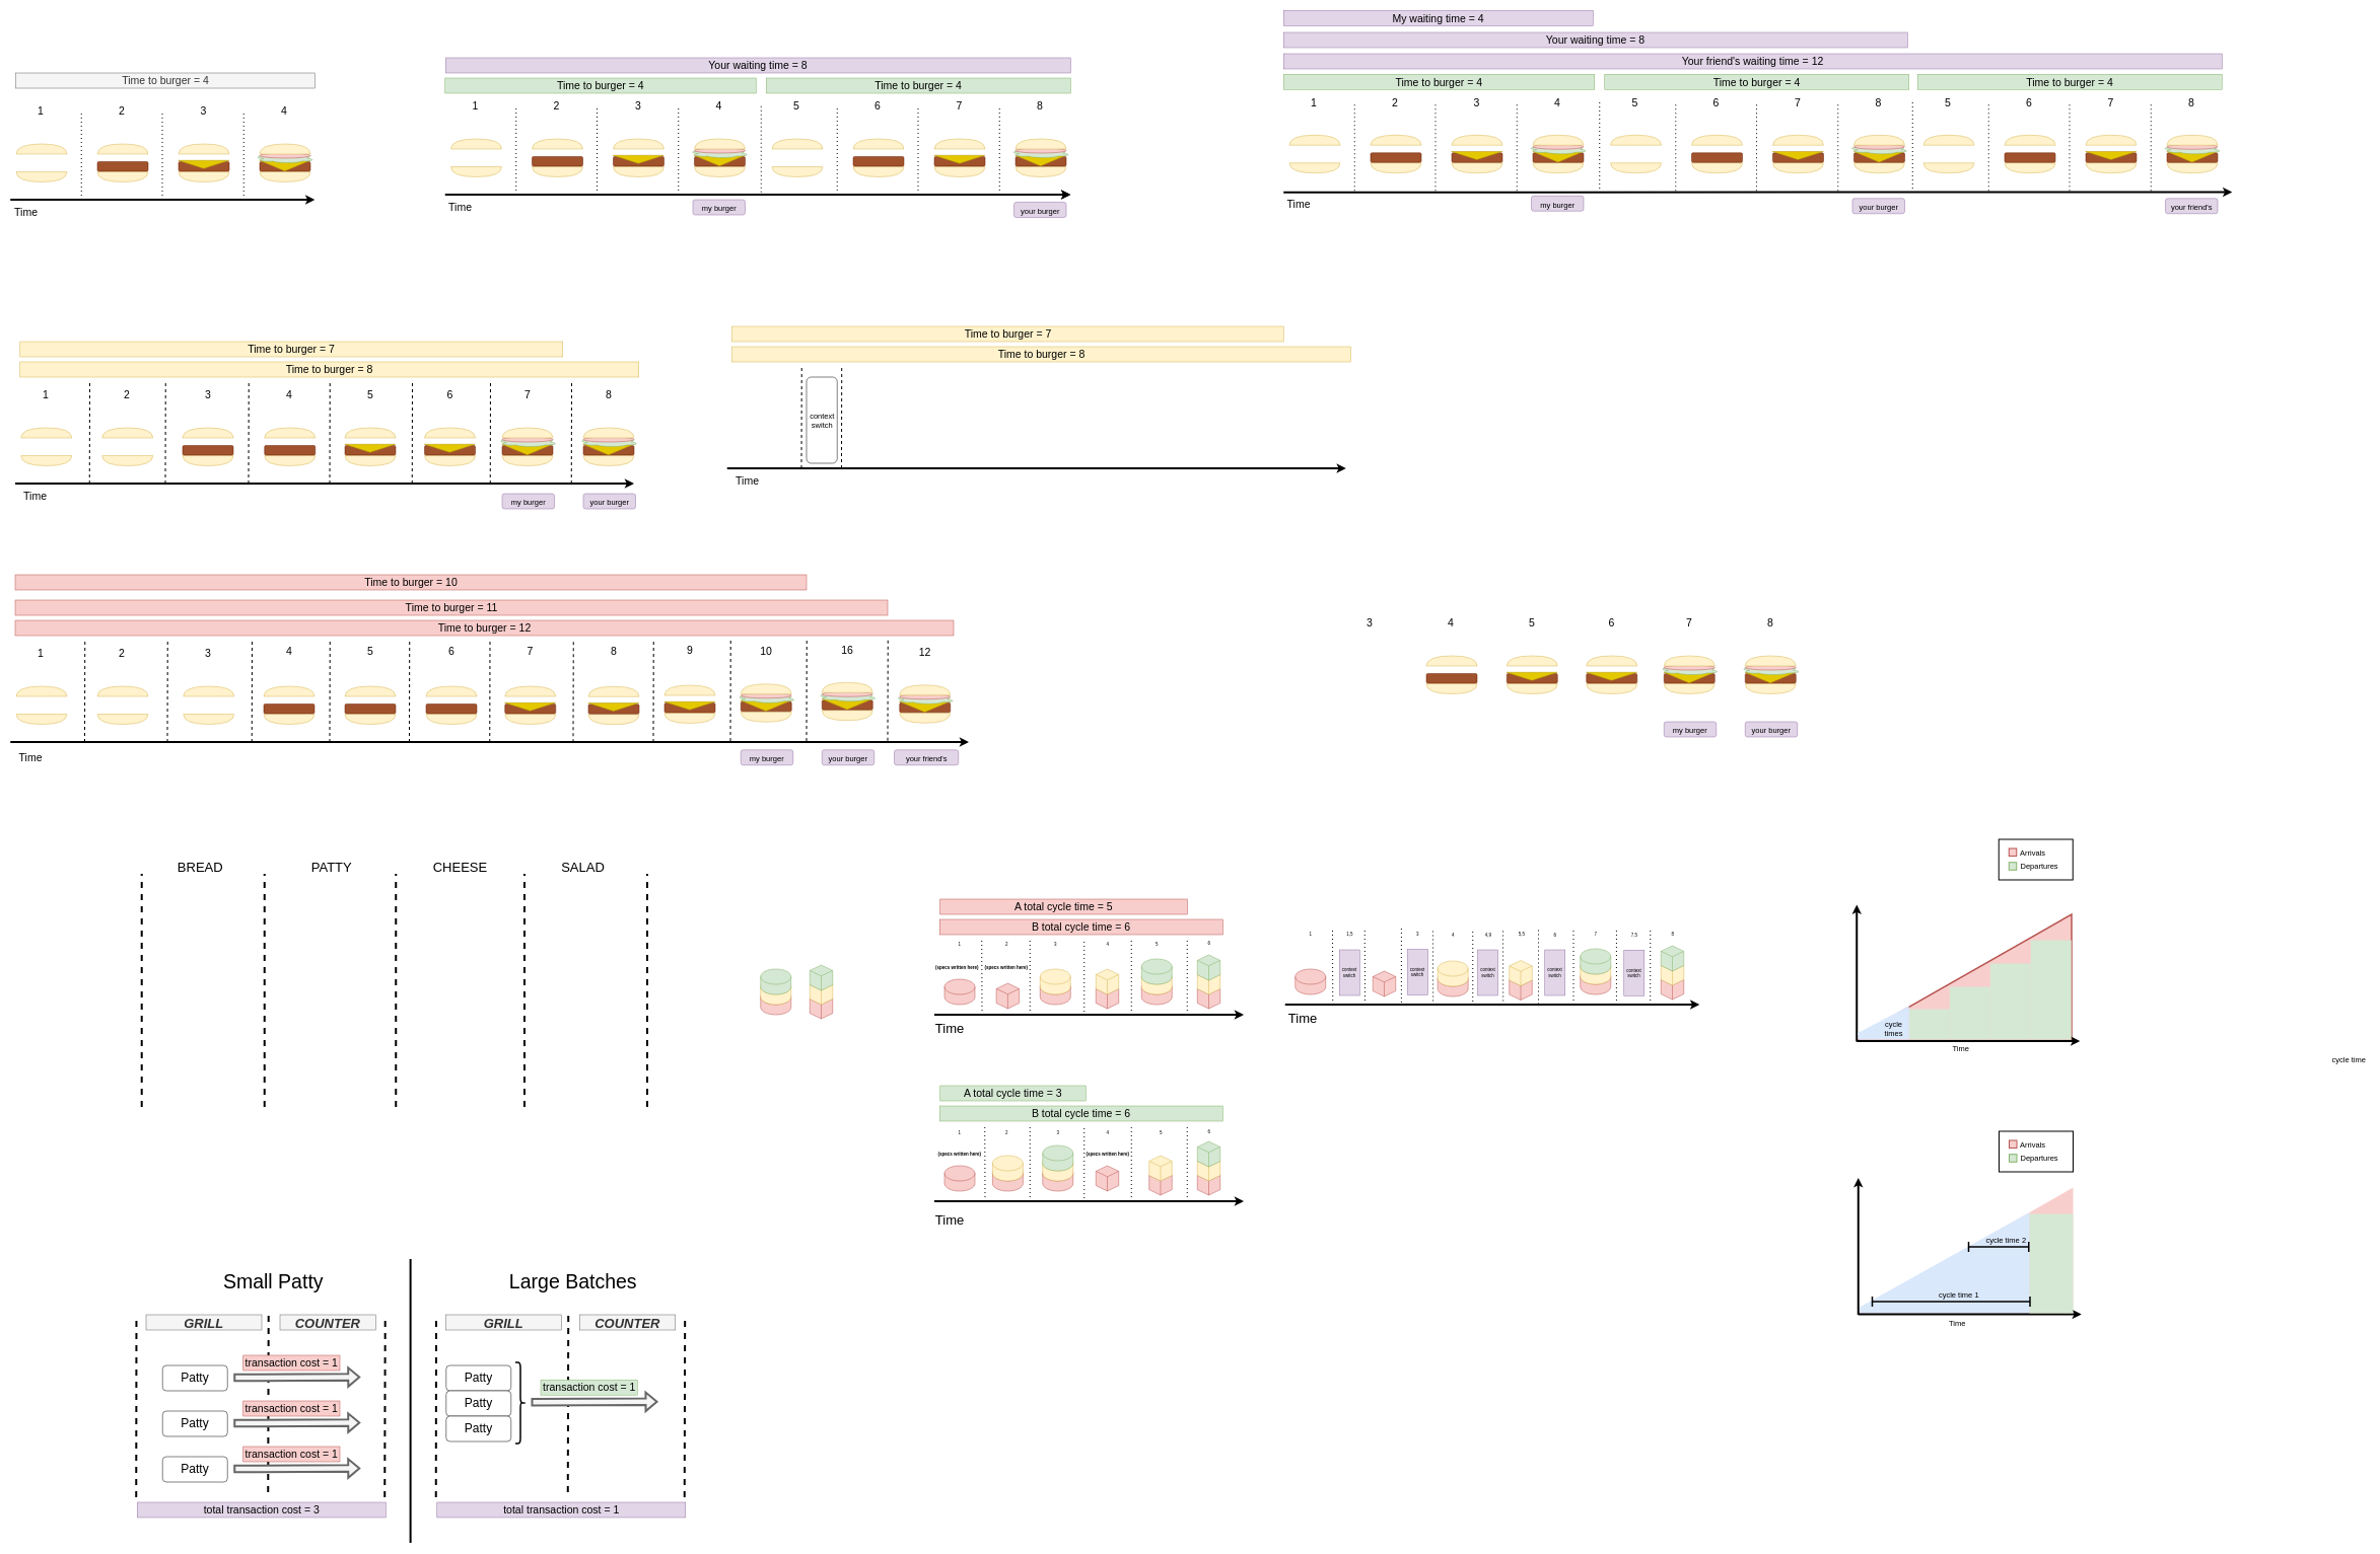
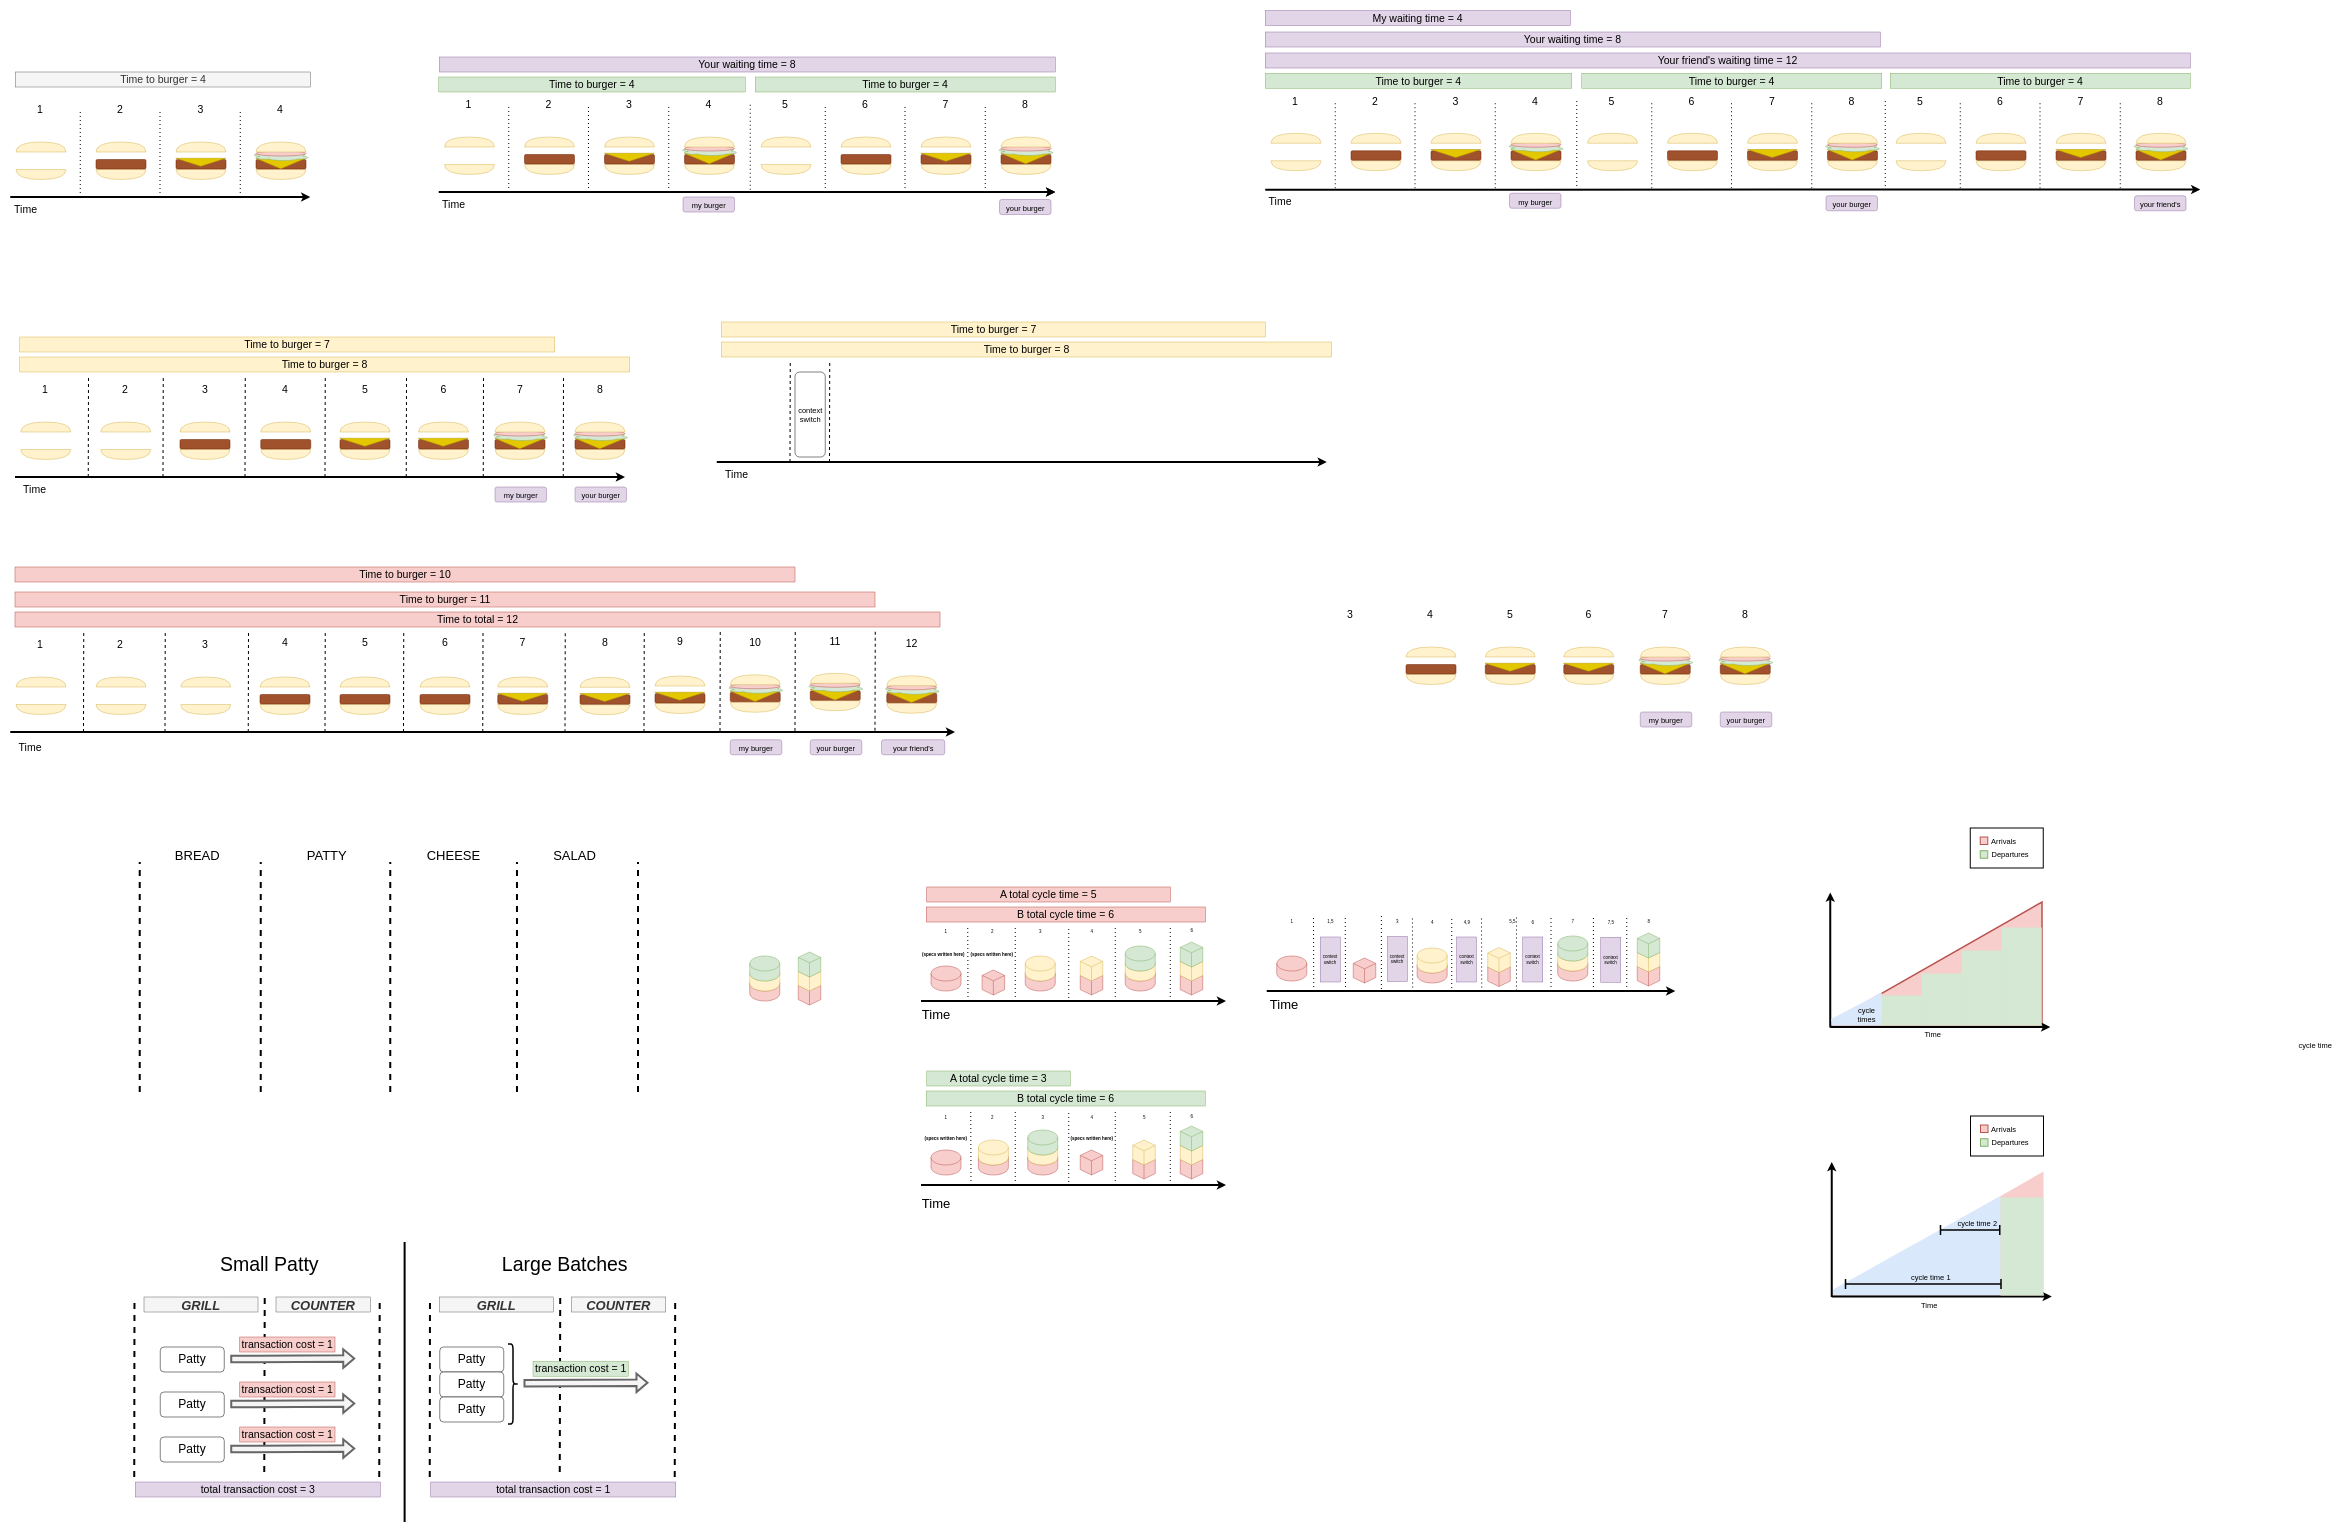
- <mxCell id="177" value="Time to burger = 12" style="text;html=1;strokeColor=#b85450;fillColor=#f8cecc;align=center;verticalAlign=middle;whiteSpace=wrap;rounded=0;fontSize=21;" vertex="1" parent="1"><mxGeometry x="29.5" y="1223" width="1850" height="30" as="geometry" /></mxCell>
+ <mxCell id="177" value="Time to total = 12" style="text;html=1;strokeColor=#b85450;fillColor=#f8cecc;align=center;verticalAlign=middle;whiteSpace=wrap;rounded=0;fontSize=21;" vertex="1" parent="1"><mxGeometry x="29.5" y="1223" width="1850" height="30" as="geometry" /></mxCell>
- <mxCell id="169" value="16" style="text;html=1;strokeColor=none;fillColor=none;align=center;verticalAlign=middle;whiteSpace=wrap;rounded=0;fontSize=21;" vertex="1" parent="1"><mxGeometry x="1640" y="1265.5" width="60" height="30" as="geometry" /></mxCell>
+ <mxCell id="169" value="11" style="text;html=1;strokeColor=none;fillColor=none;align=center;verticalAlign=middle;whiteSpace=wrap;rounded=0;fontSize=21;" vertex="1" parent="1"><mxGeometry x="1640" y="1265.5" width="60" height="30" as="geometry" /></mxCell>
- <mxCell id="450" value="5,5" style="text;html=1;align=center;verticalAlign=middle;resizable=0;points=[];autosize=1;strokeColor=none;fillColor=none;fontSize=9;" vertex="1" parent="1"><mxGeometry x="2978.5" y="1833" width="40" height="20" as="geometry" /></mxCell>
+ <mxCell id="450" value="5,5" style="text;html=1;align=center;verticalAlign=middle;resizable=0;points=[];autosize=1;strokeColor=none;fillColor=none;fontSize=9;" vertex="1" parent="1"><mxGeometry x="3003.5" y="1833" width="40" height="20" as="geometry" /></mxCell>
